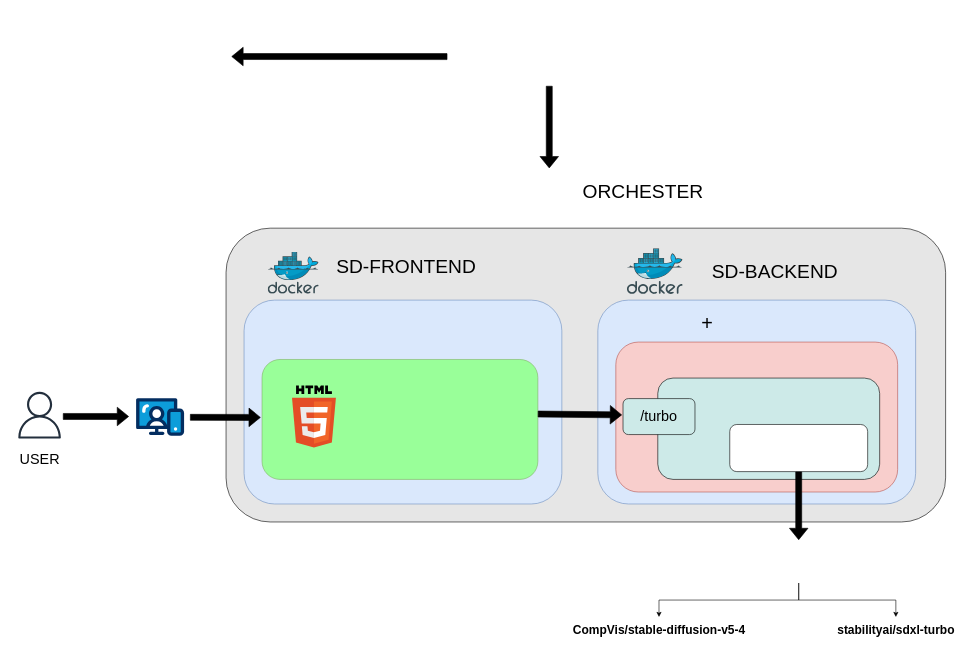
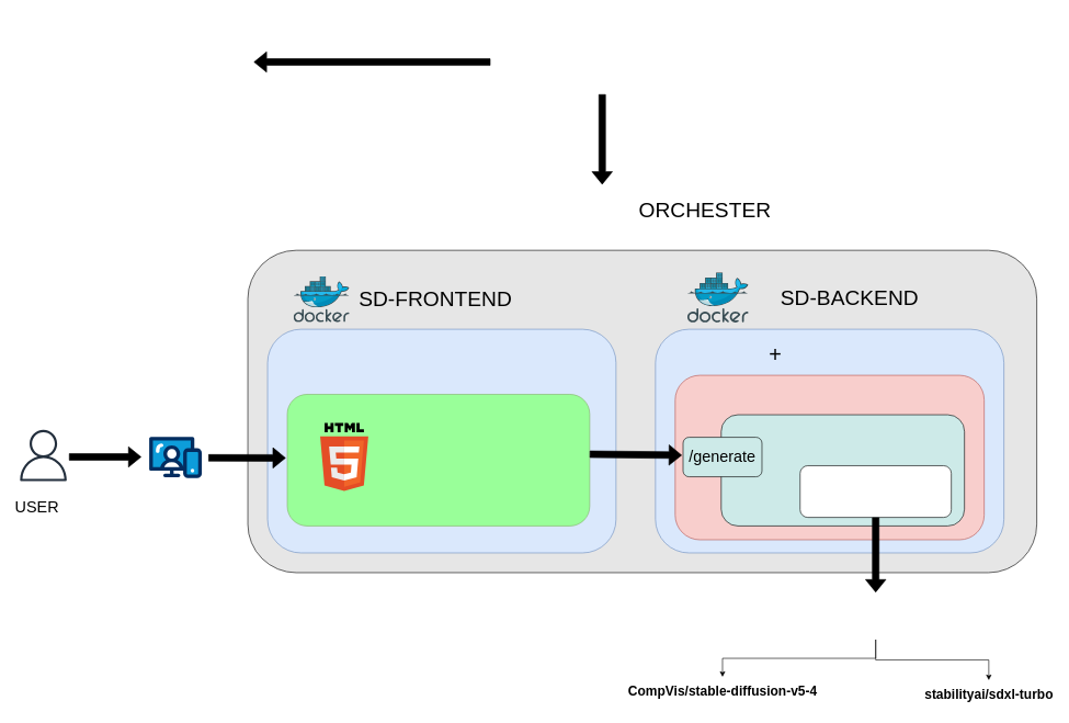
- <mxCell id="28" value="&lt;font style=&quot;font-size: 32px;&quot;&gt;SD-FRONTEND&lt;/font&gt;" style="text;html=1;align=center;verticalAlign=middle;resizable=0;points=[];autosize=1;strokeColor=none;fillColor=none;" vertex="1" parent="1"><mxGeometry x="546" y="419.85" width="260" height="50" as="geometry" /></mxCell>
+ <mxCell id="28" value="&lt;font style=&quot;font-size: 32px;&quot;&gt;SD-FRONTEND&lt;/font&gt;" style="text;html=1;align=center;verticalAlign=middle;resizable=0;points=[];autosize=1;strokeColor=none;fillColor=none;" vertex="1" parent="1"><mxGeometry x="531" y="429.85" width="260" height="50" as="geometry" /></mxCell>
- <mxCell id="26" value="&lt;font style=&quot;font-size: 24px;&quot;&gt;/turbo&lt;/font&gt;" style="rounded=1;whiteSpace=wrap;html=1;fillColor=light-dark(#cdeae8, #ededed);gradientColor=none;" vertex="1" parent="1"><mxGeometry x="1038" y="664.23" width="120" height="60" as="geometry" /></mxCell>
+ <mxCell id="26" value="&lt;font style=&quot;font-size: 24px;&quot;&gt;/generate&lt;/font&gt;" style="rounded=1;whiteSpace=wrap;html=1;fillColor=light-dark(#cdeae8, #ededed);gradientColor=none;" vertex="1" parent="1"><mxGeometry x="1038" y="664.23" width="120" height="60" as="geometry" /></mxCell>
- <mxCell id="37" value="&lt;font style=&quot;font-size: 24px;&quot;&gt;USER&lt;/font&gt;" style="text;html=1;align=center;verticalAlign=middle;resizable=0;points=[];autosize=1;strokeColor=none;fillColor=none;" vertex="1" parent="1"><mxGeometry x="20" y="746" width="90" height="40" as="geometry" /></mxCell>
+ <mxCell id="37" value="&lt;font style=&quot;font-size: 24px;&quot;&gt;USER&lt;/font&gt;" style="text;html=1;align=center;verticalAlign=middle;resizable=0;points=[];autosize=1;strokeColor=none;fillColor=none;" vertex="1" parent="1"><mxGeometry x="10" y="751" width="90" height="40" as="geometry" /></mxCell>
- <mxCell id="23" value="&lt;span style=&quot;font-size: 20px;&quot;&gt;&lt;b&gt;stabilityai/sdxl-turbo&lt;/b&gt;&lt;/span&gt;" style="text;html=1;align=center;verticalAlign=middle;resizable=0;points=[];autosize=1;strokeColor=none;fillColor=none;" vertex="1" parent="1"><mxGeometry x="1383" y="1028.5" width="220" height="40" as="geometry" /></mxCell>
+ <mxCell id="23" value="&lt;span style=&quot;font-size: 20px;&quot;&gt;&lt;b&gt;stabilityai/sdxl-turbo&lt;/b&gt;&lt;/span&gt;" style="text;html=1;align=center;verticalAlign=middle;resizable=0;points=[];autosize=1;strokeColor=none;fillColor=none;" vertex="1" parent="1"><mxGeometry x="1393" y="1033.5" width="220" height="40" as="geometry" /></mxCell>
